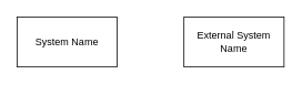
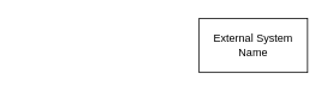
- <mxCell id="2" value="System Name" style="rounded=0;whiteSpace=wrap;html=1;" vertex="1" parent="1"><mxGeometry x="20" y="20" width="120" height="60" as="geometry" /></mxCell>
